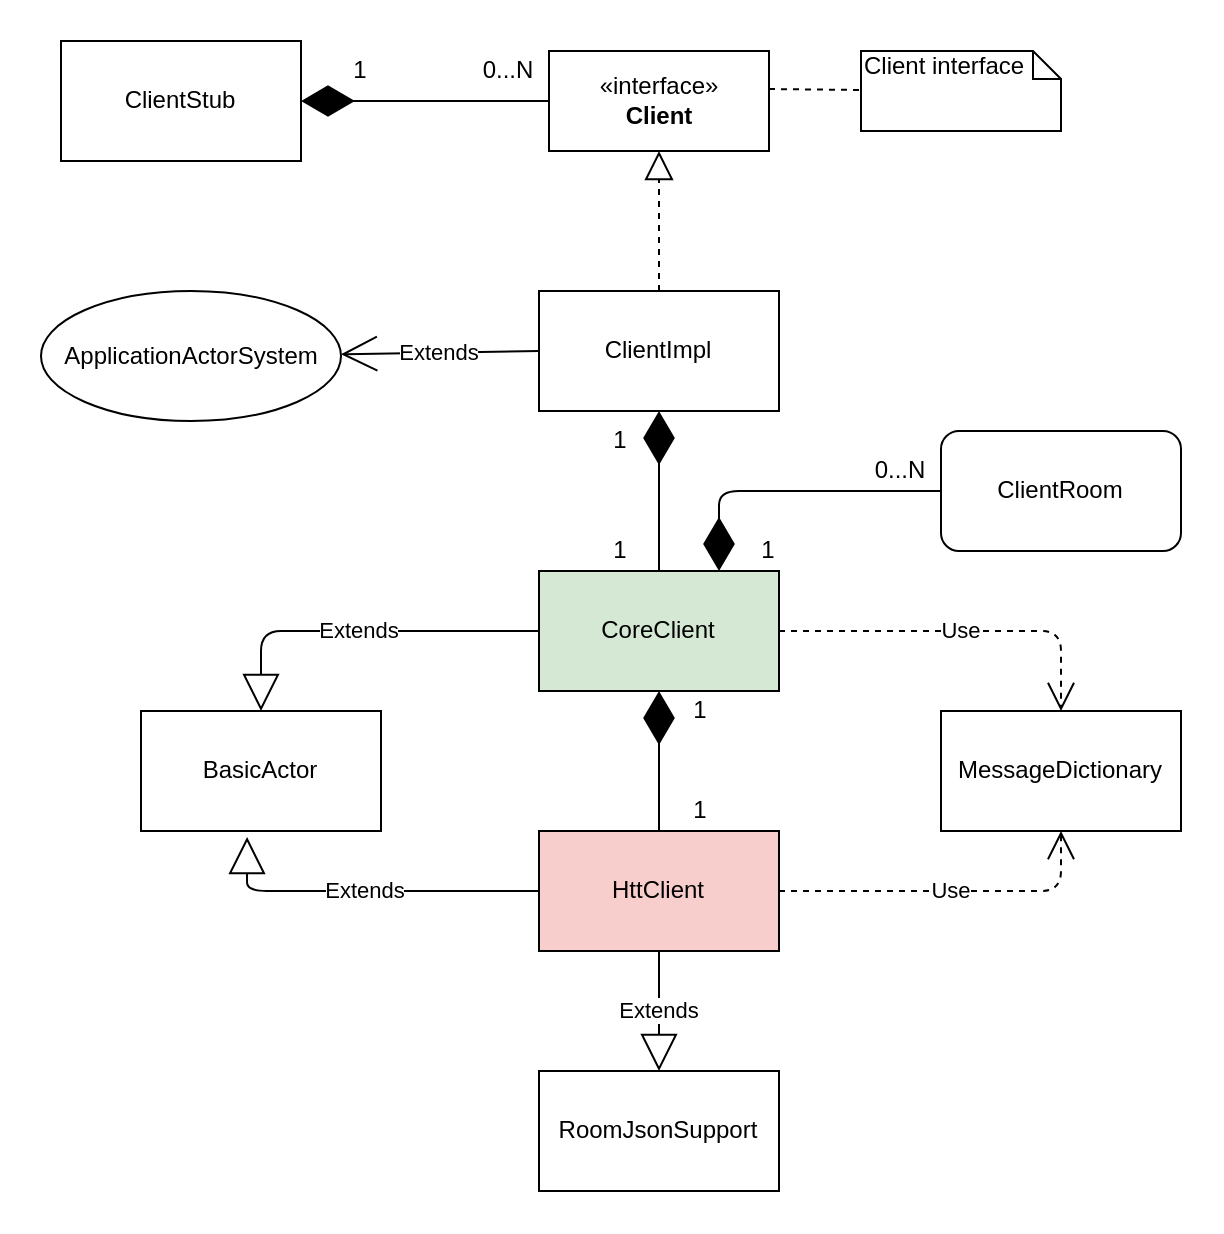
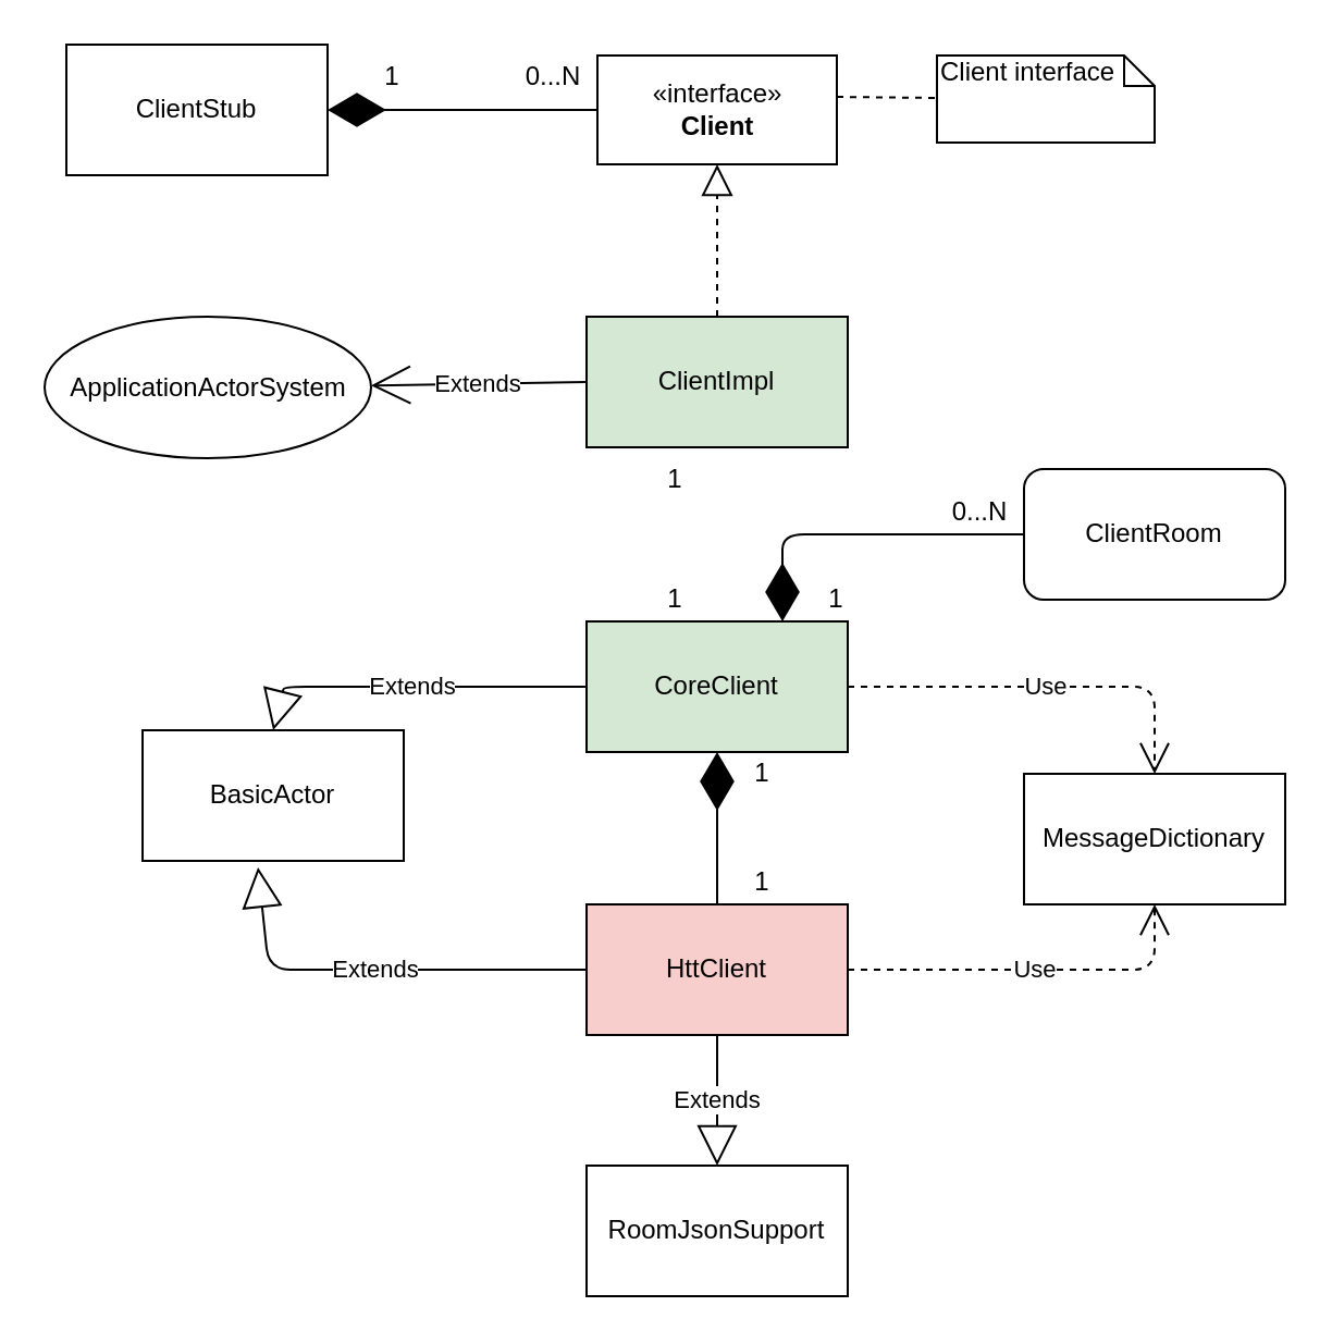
- <mxCell id="3" value="ClientImpl" style="rounded=0;whiteSpace=wrap;html=1;" vertex="1" parent="1"><mxGeometry x="269" y="145" width="120" height="60" as="geometry" /></mxCell>
+ <mxCell id="3" value="ClientImpl" style="rounded=0;whiteSpace=wrap;html=1;fillColor=#d5e8d4;" vertex="1" parent="1"><mxGeometry x="269" y="145" width="120" height="60" as="geometry" /></mxCell>
- <mxCell id="13" value="" style="endArrow=diamondThin;endFill=1;endSize=24;html=1;exitX=0.5;exitY=0;exitDx=0;exitDy=0;" edge="1" parent="1" source="5" target="3"><mxGeometry width="160" relative="1" as="geometry"><mxPoint x="150" y="235" as="sourcePoint" /><mxPoint x="310" y="235" as="targetPoint" /></mxGeometry></mxCell>
- <mxCell id="7" value="BasicActor" style="rounded=0;whiteSpace=wrap;html=1;" vertex="1" parent="1"><mxGeometry x="70" y="355" width="120" height="60" as="geometry" /></mxCell>
+ <mxCell id="7" value="BasicActor" style="rounded=0;whiteSpace=wrap;html=1;" vertex="1" parent="1"><mxGeometry x="65" y="335" width="120" height="60" as="geometry" /></mxCell>
